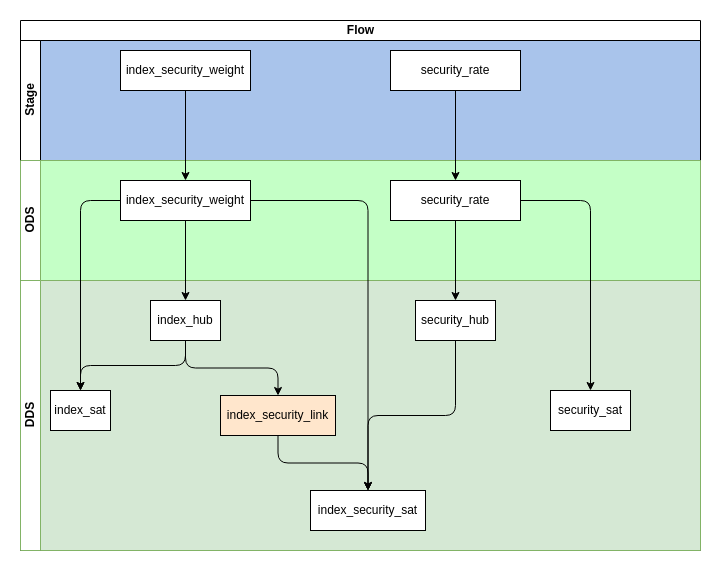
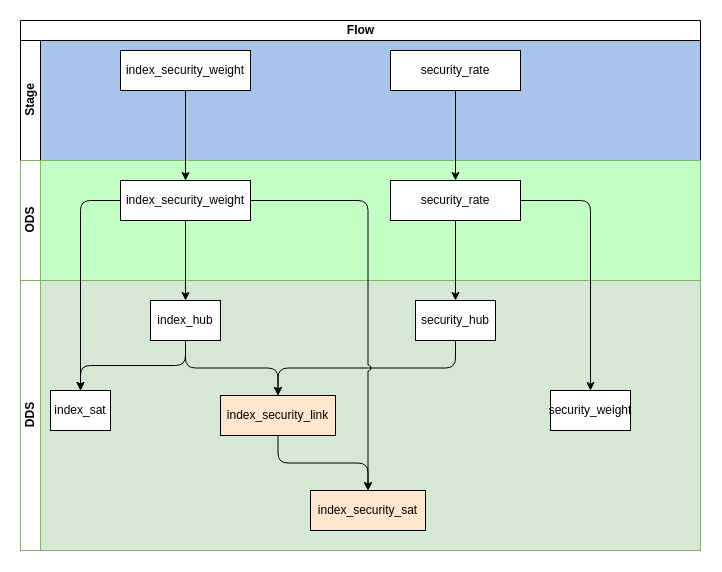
- <mxCell id="13" value="security_sat" style="rounded=0;whiteSpace=wrap;html=1;" vertex="1" parent="9"><mxGeometry x="530" y="110" width="80" height="40" as="geometry" /></mxCell>
+ <mxCell id="13" value="security_weight" style="rounded=0;whiteSpace=wrap;html=1;" vertex="1" parent="9"><mxGeometry x="530" y="110" width="80" height="40" as="geometry" /></mxCell>
- <mxCell id="17" value="" style="endArrow=classic;html=1;exitX=0.5;exitY=1;exitDx=0;exitDy=0;edgeStyle=orthogonalEdgeStyle;" edge="1" parent="9" source="12" target="15"><mxGeometry width="50" height="50" relative="1" as="geometry"><mxPoint x="175" y="-50" as="sourcePoint" /><mxPoint x="175" y="30" as="targetPoint" /></mxGeometry></mxCell>
+ <mxCell id="17" value="" style="endArrow=classic;html=1;exitX=0.5;exitY=1;exitDx=0;exitDy=0;edgeStyle=orthogonalEdgeStyle;" edge="1" parent="9" source="12" target="14"><mxGeometry width="50" height="50" relative="1" as="geometry"><mxPoint x="175" y="-50" as="sourcePoint" /><mxPoint x="175" y="30" as="targetPoint" /></mxGeometry></mxCell>
- <mxCell id="15" value="index_security_sat" style="rounded=0;whiteSpace=wrap;html=1;" vertex="1" parent="9"><mxGeometry x="290" y="210" width="115" height="40" as="geometry" /></mxCell>
+ <mxCell id="15" value="index_security_sat" style="rounded=0;whiteSpace=wrap;html=1;fillColor=#ffe6cc;" vertex="1" parent="9"><mxGeometry x="290" y="210" width="115" height="40" as="geometry" /></mxCell>
